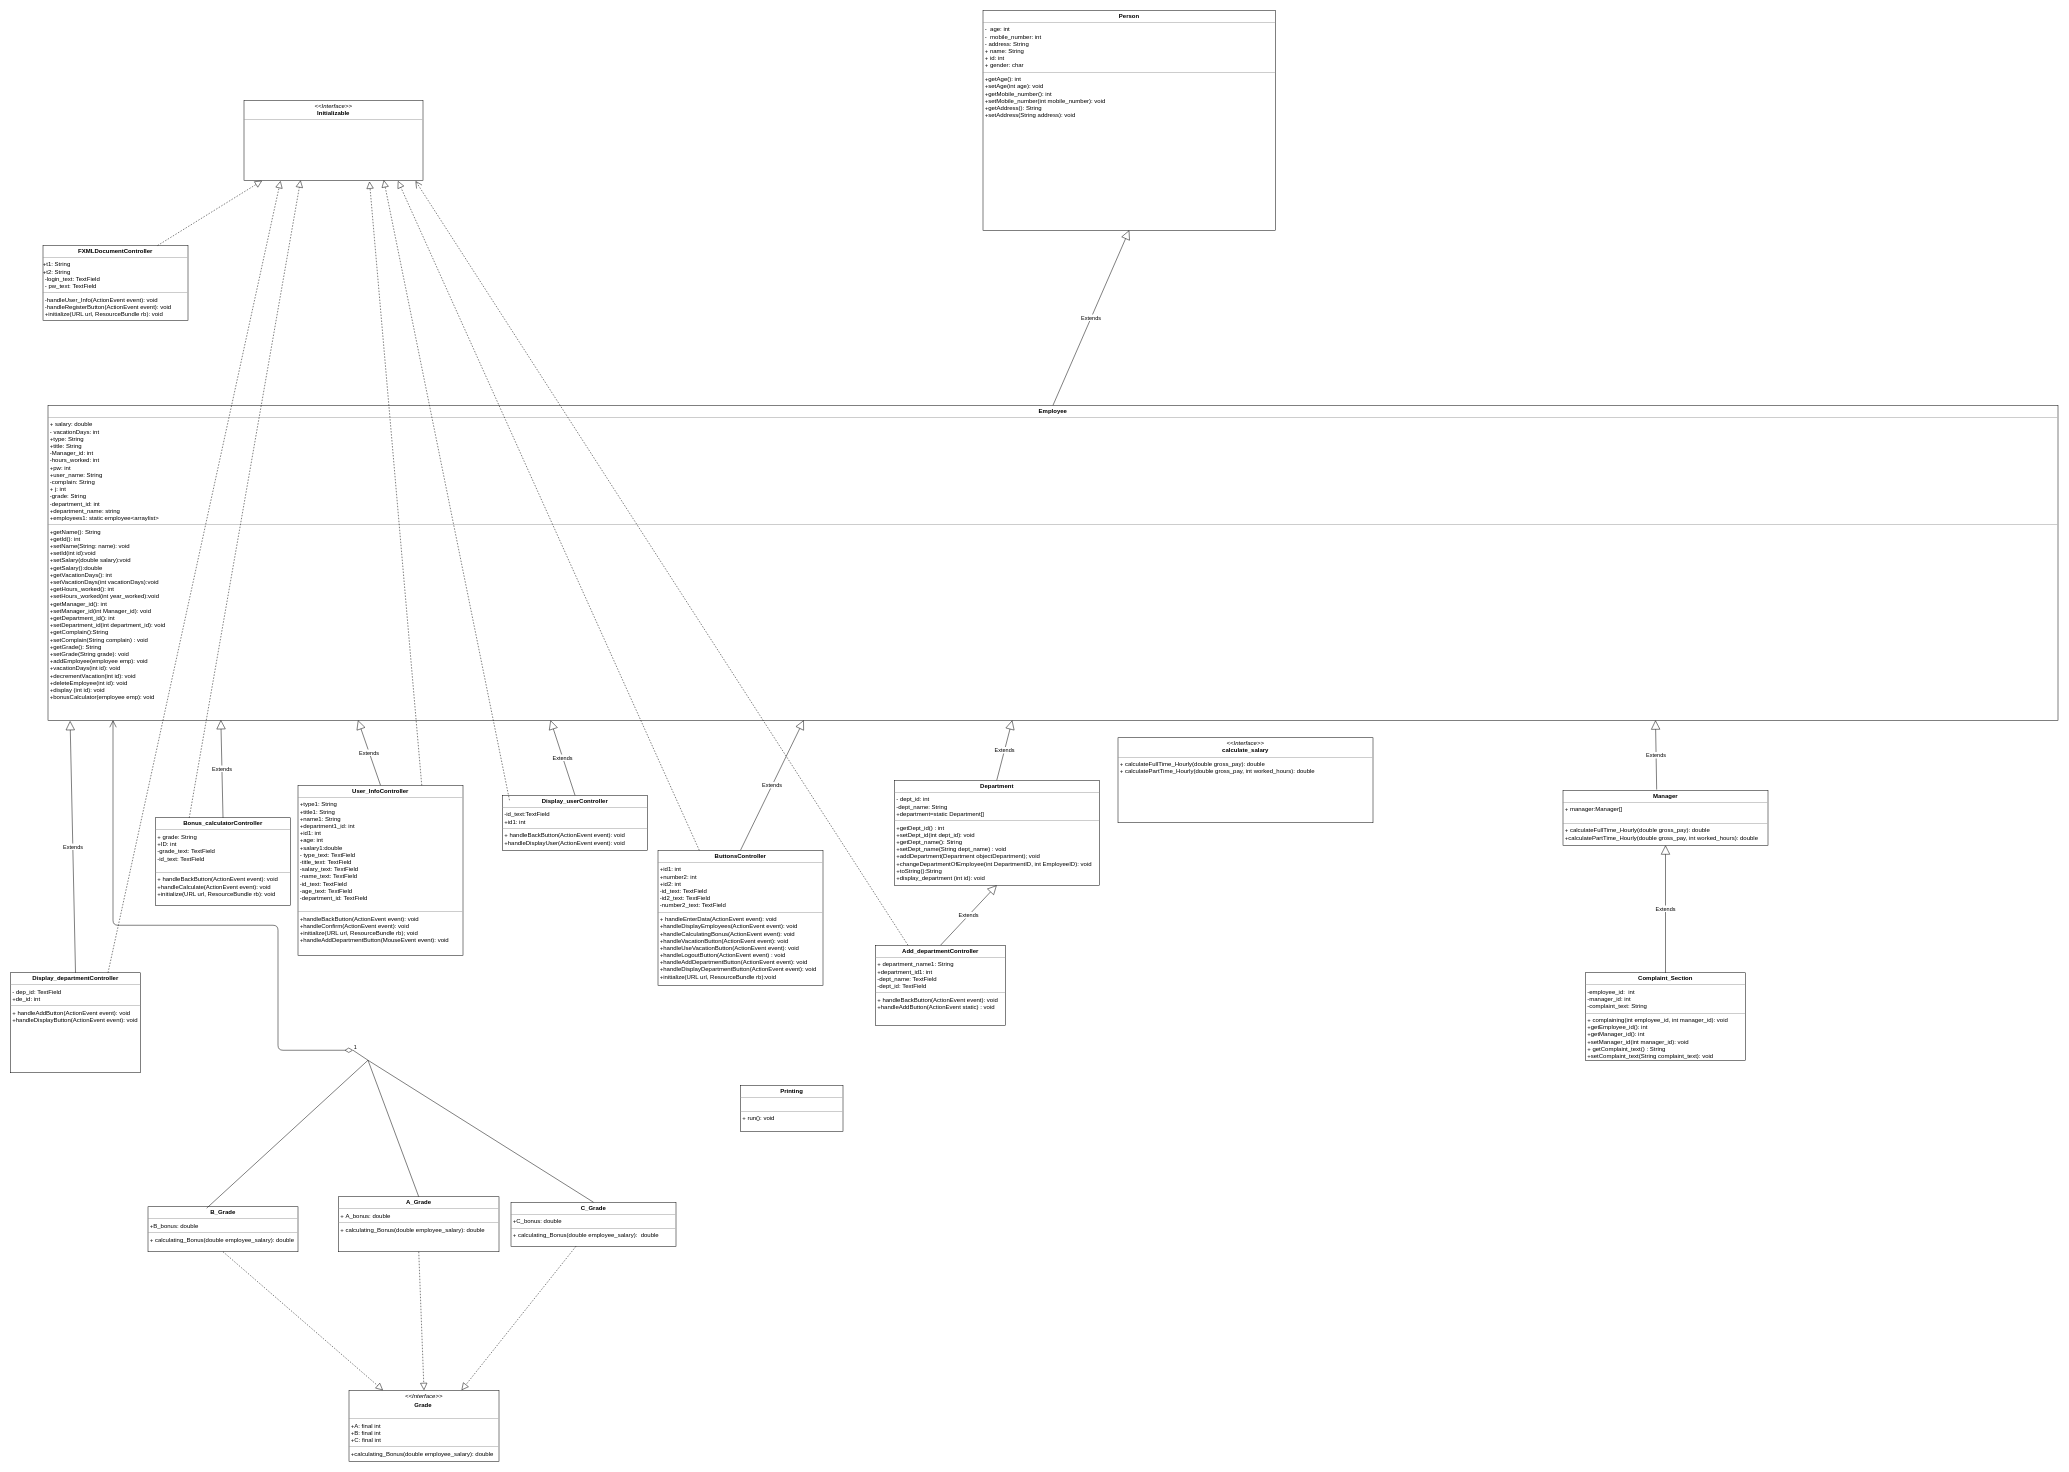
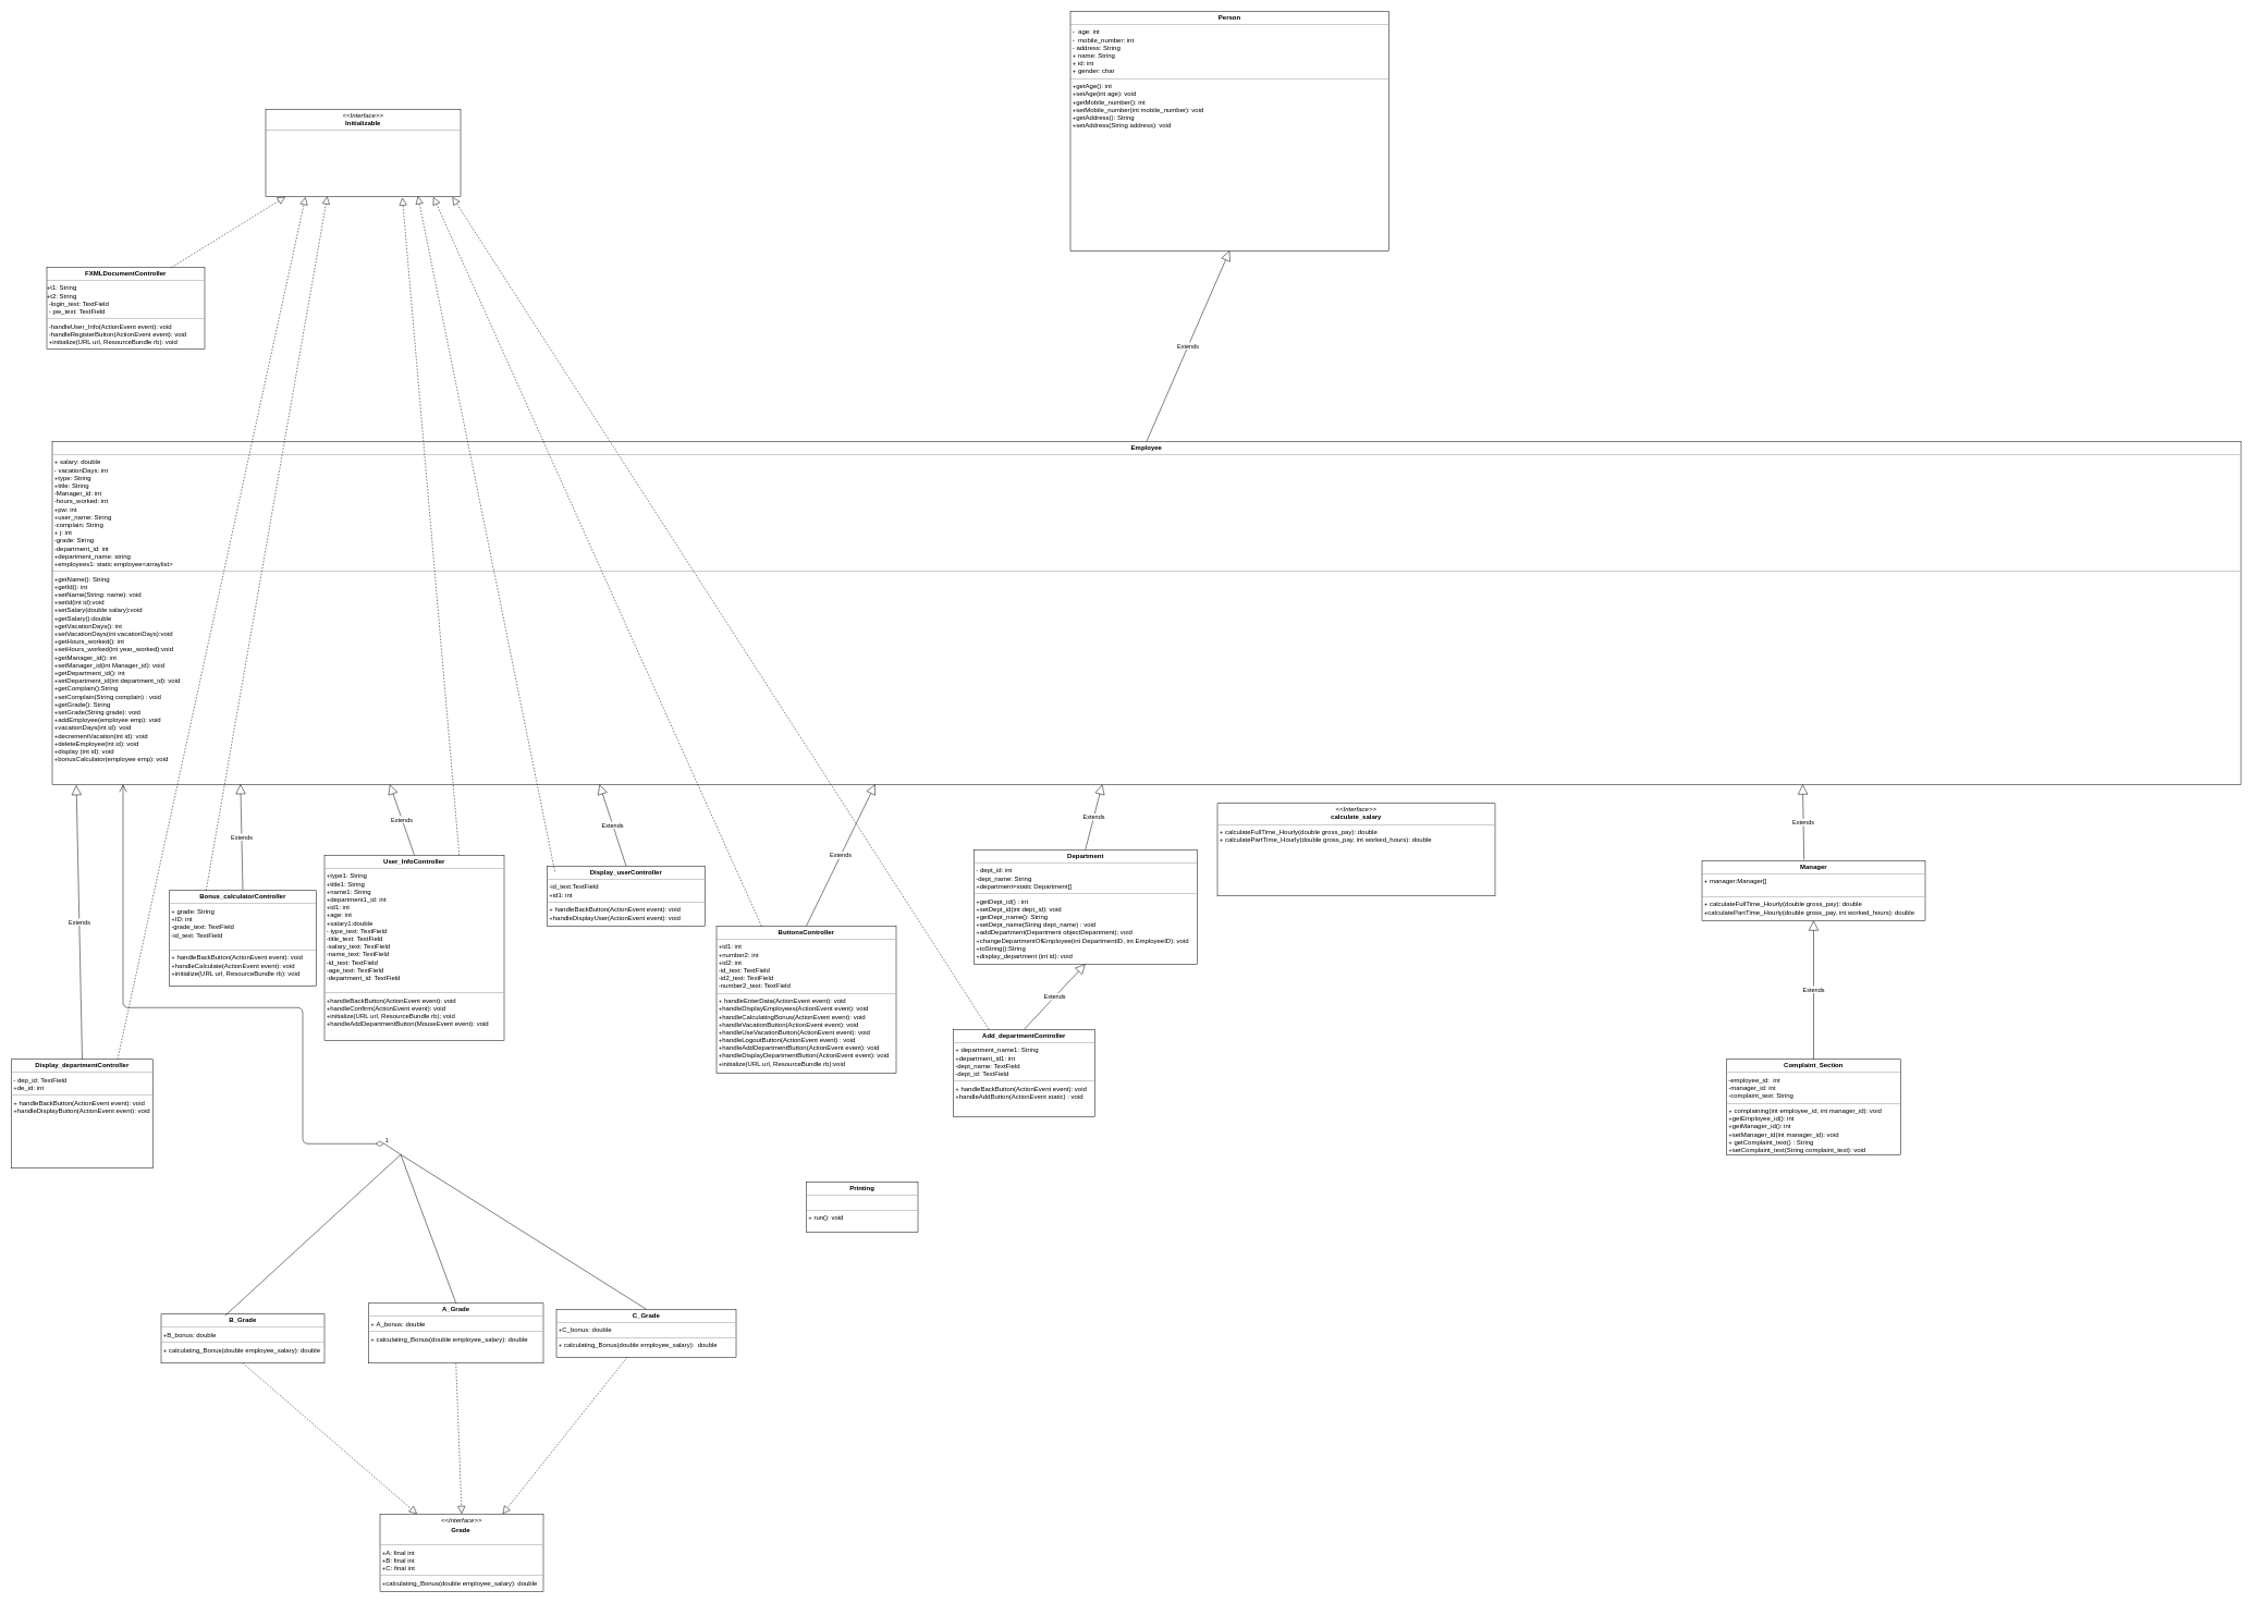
- <mxCell id="44" value="" style="endArrow=open;dashed=1;endFill=0;endSize=12;html=1;exitX=0.25;exitY=0;exitDx=0;exitDy=0;entryX=0.958;entryY=1.008;entryDx=0;entryDy=0;entryPerimeter=0;" parent="1" source="43" target="24" edge="1"><mxGeometry width="160" relative="1" as="geometry"><mxPoint x="1715" y="1860" as="sourcePoint" /><mxPoint x="1875" y="1860" as="targetPoint" /></mxGeometry></mxCell>
+ <mxCell id="44" value="" style="endArrow=block;dashed=1;endFill=0;endSize=12;html=1;exitX=0.25;exitY=0;exitDx=0;exitDy=0;entryX=0.958;entryY=1.008;entryDx=0;entryDy=0;entryPerimeter=0;" parent="1" source="43" target="24" edge="1"><mxGeometry width="160" relative="1" as="geometry"><mxPoint x="1715" y="1860" as="sourcePoint" /><mxPoint x="1875" y="1860" as="targetPoint" /></mxGeometry></mxCell>
- <mxCell id="39" value="&lt;p style=&quot;margin: 0px ; margin-top: 4px ; text-align: center&quot;&gt;&lt;b&gt;Display_departmentController&lt;/b&gt;&lt;br&gt;&lt;/p&gt;&lt;hr size=&quot;1&quot;&gt;&lt;p style=&quot;margin: 0px ; margin-left: 4px&quot;&gt;- dep_id: TextField&lt;/p&gt;&lt;p style=&quot;margin: 0px ; margin-left: 4px&quot;&gt;+de_id:&amp;nbsp;int&lt;/p&gt;&lt;hr size=&quot;1&quot;&gt;&lt;p style=&quot;margin: 0px ; margin-left: 4px&quot;&gt;+&amp;nbsp;handleAddButton(ActionEvent event):&amp;nbsp;void&lt;/p&gt;&lt;p style=&quot;margin: 0px ; margin-left: 4px&quot;&gt;+handleDisplayButton(ActionEvent event):&amp;nbsp;void&lt;/p&gt;&lt;p style=&quot;margin: 0px ; margin-left: 4px&quot;&gt;&lt;br&gt;&lt;/p&gt;" style="verticalAlign=top;align=left;overflow=fill;fontSize=12;fontFamily=Helvetica;html=1;" parent="1" vertex="1"><mxGeometry x="20" y="1945" width="260" height="200" as="geometry" /></mxCell>
+ <mxCell id="39" value="&lt;p style=&quot;margin: 0px ; margin-top: 4px ; text-align: center&quot;&gt;&lt;b&gt;Display_departmentController&lt;/b&gt;&lt;br&gt;&lt;/p&gt;&lt;hr size=&quot;1&quot;&gt;&lt;p style=&quot;margin: 0px ; margin-left: 4px&quot;&gt;- dep_id: TextField&lt;/p&gt;&lt;p style=&quot;margin: 0px ; margin-left: 4px&quot;&gt;+de_id:&amp;nbsp;int&lt;/p&gt;&lt;hr size=&quot;1&quot;&gt;&lt;p style=&quot;margin: 0px ; margin-left: 4px&quot;&gt;+&amp;nbsp;handleBackButton(ActionEvent event):&amp;nbsp;void&lt;/p&gt;&lt;p style=&quot;margin: 0px ; margin-left: 4px&quot;&gt;+handleDisplayButton(ActionEvent event):&amp;nbsp;void&lt;/p&gt;&lt;p style=&quot;margin: 0px ; margin-left: 4px&quot;&gt;&lt;br&gt;&lt;/p&gt;" style="verticalAlign=top;align=left;overflow=fill;fontSize=12;fontFamily=Helvetica;html=1;" parent="1" vertex="1"><mxGeometry x="20" y="1945" width="260" height="200" as="geometry" /></mxCell>
